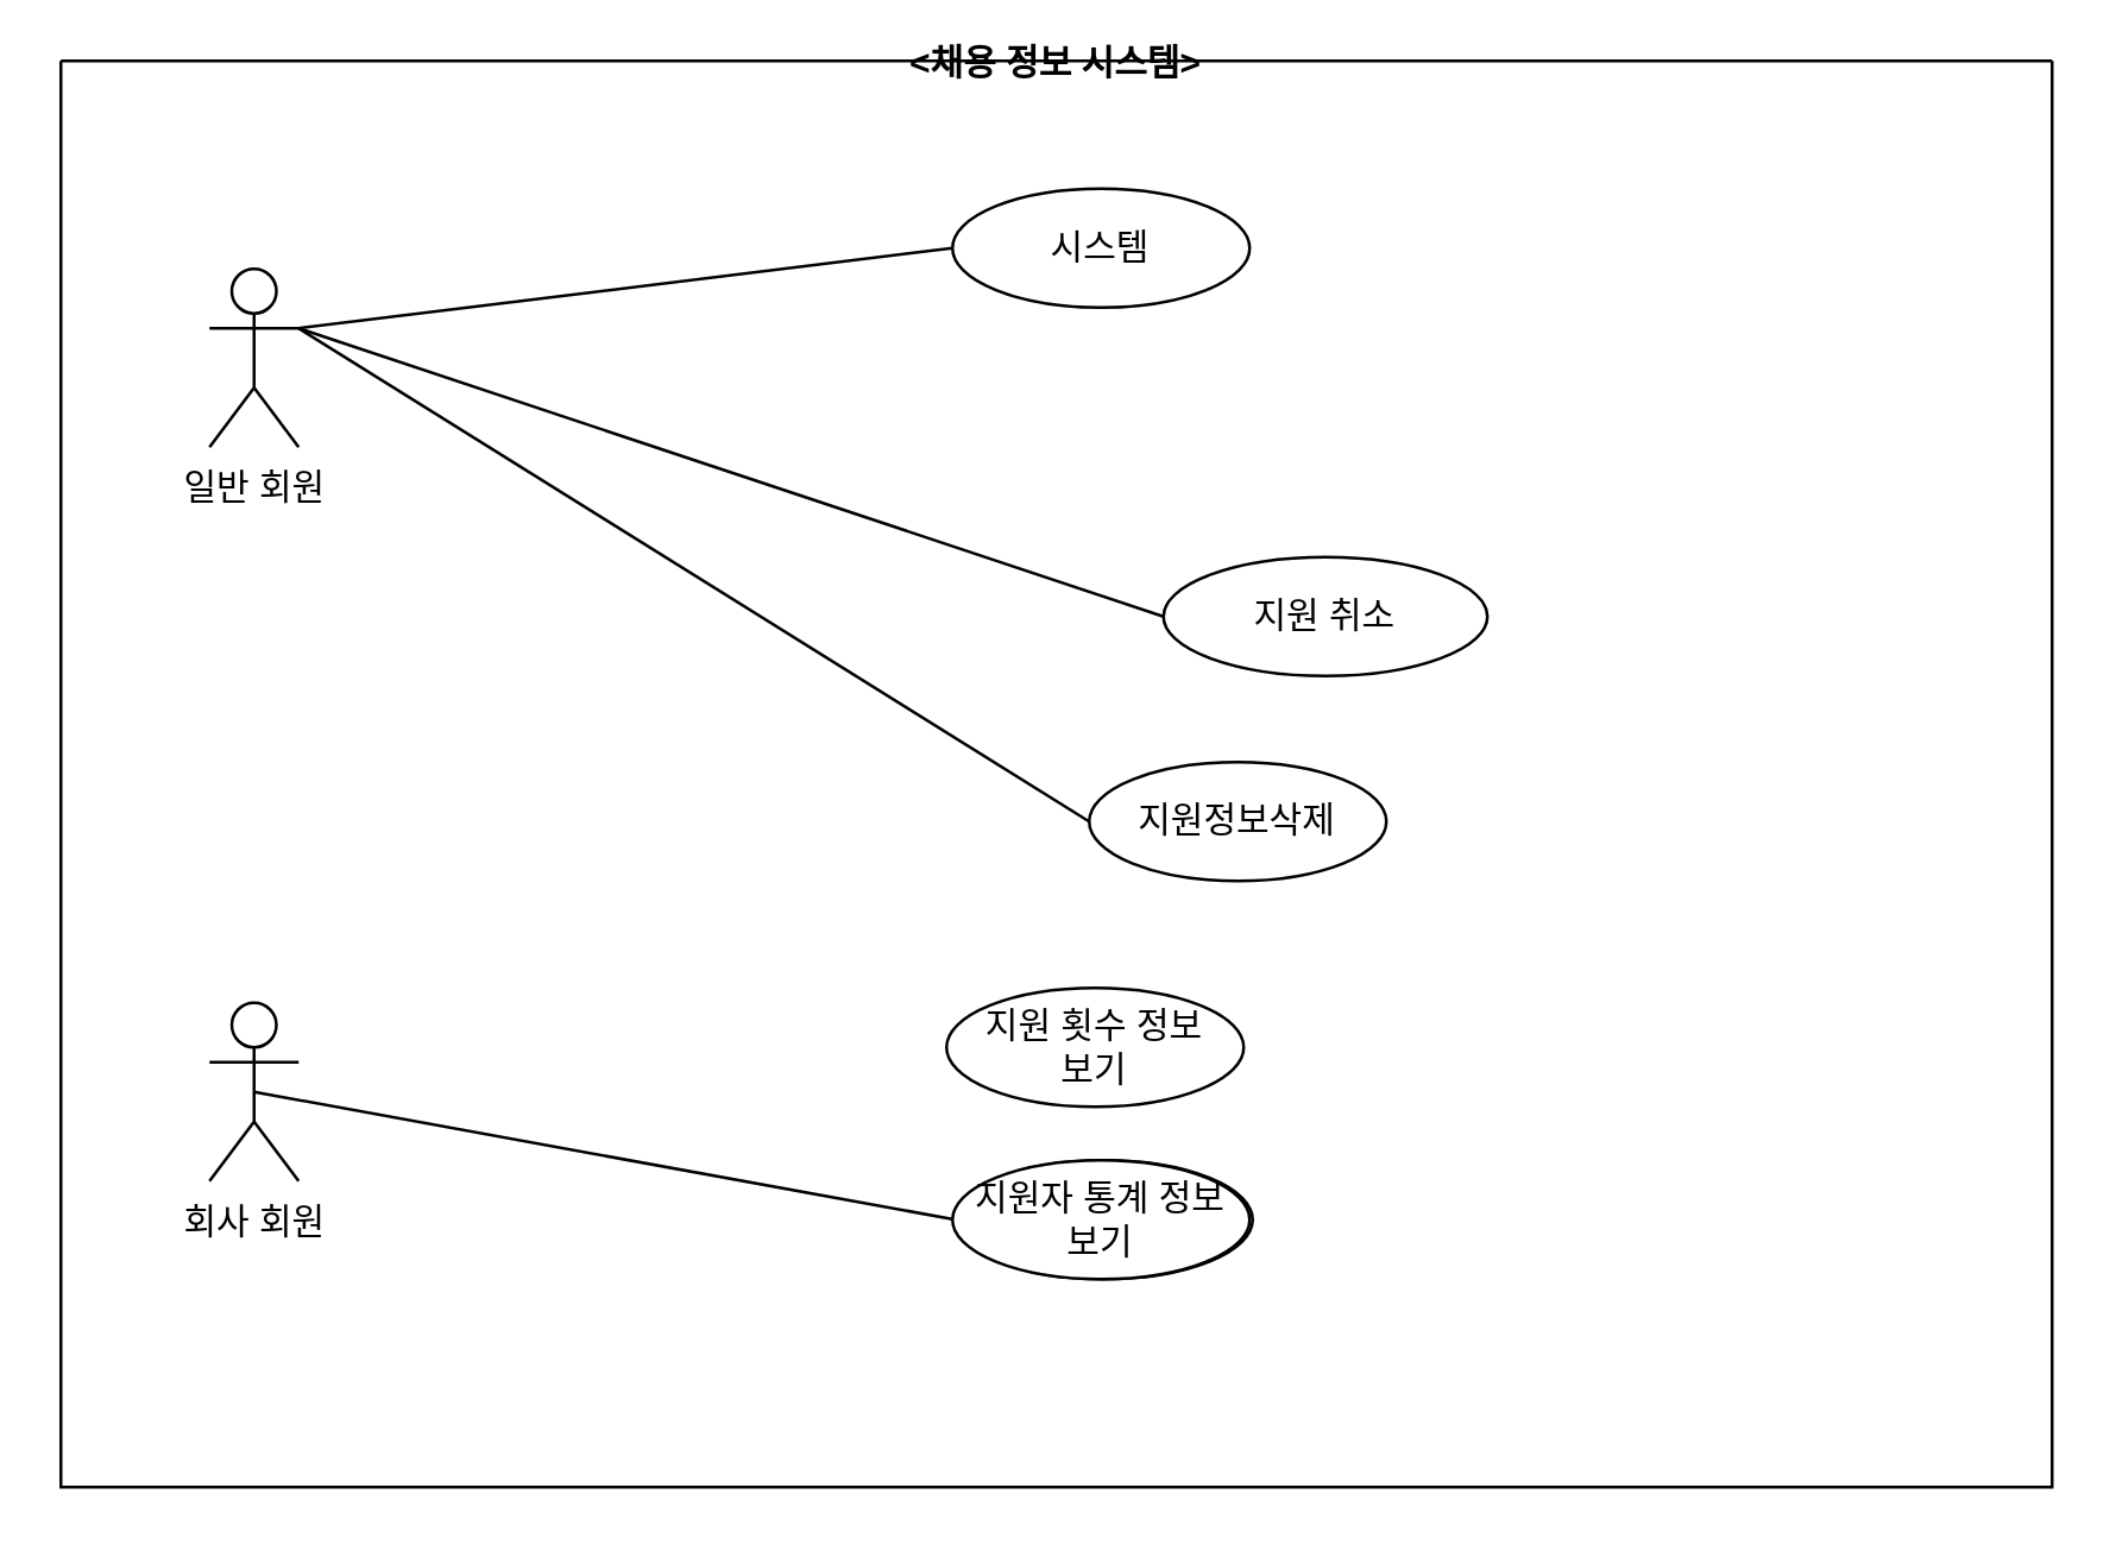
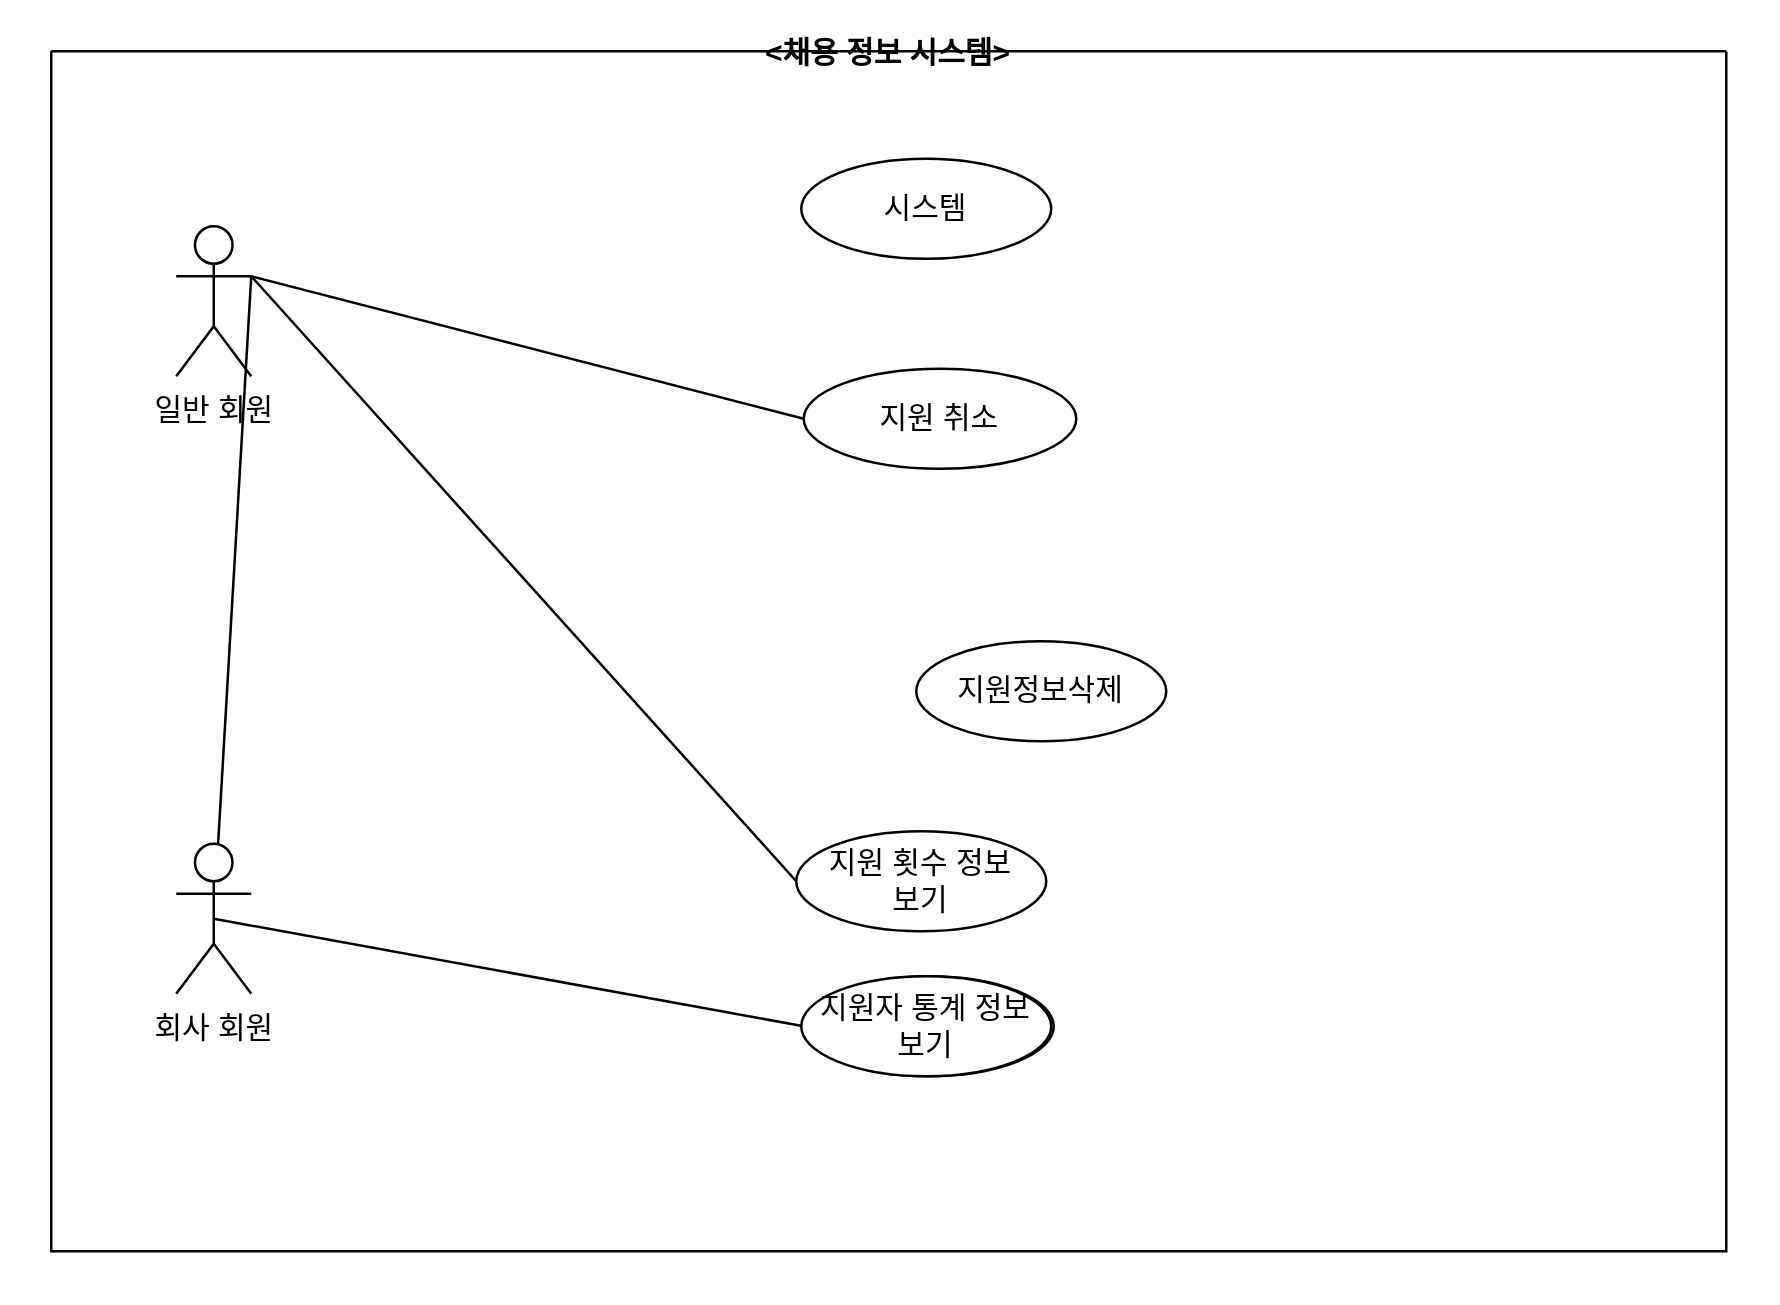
- <mxCell id="5" value="" style="endArrow=none;html=1;rounded=0;entryX=0;entryY=0.5;entryDx=0;entryDy=0;exitX=1;exitY=0.333;exitDx=0;exitDy=0;exitPerimeter=0;" edge="1" parent="1" source="2" target="4"><mxGeometry width="50" height="50" relative="1" as="geometry"><mxPoint x="110" y="120" as="sourcePoint" /><mxPoint x="490" y="150" as="targetPoint" /></mxGeometry></mxCell>
- <mxCell id="6" value="" style="endArrow=none;html=1;rounded=0;entryX=0;entryY=0.5;entryDx=0;entryDy=0;exitX=1;exitY=0.333;exitDx=0;exitDy=0;exitPerimeter=0;" edge="1" parent="1" source="2" target="11"><mxGeometry width="50" height="50" relative="1" as="geometry"><mxPoint x="110" y="120" as="sourcePoint" /><mxPoint x="330" y="123" as="targetPoint" /></mxGeometry></mxCell>
+ <mxCell id="6" value="" style="endArrow=none;html=1;rounded=0;exitX=1;exitY=0.333;exitDx=0;exitDy=0;exitPerimeter=0;" edge="1" parent="1" source="2" target="3"><mxGeometry width="50" height="50" relative="1" as="geometry"><mxPoint x="110" y="120" as="sourcePoint" /><mxPoint x="330" y="123" as="targetPoint" /></mxGeometry></mxCell>
- <mxCell id="9" value="지원 취소" style="ellipse;whiteSpace=wrap;html=1;" vertex="1" parent="7"><mxGeometry x="371" y="167" width="109" height="40" as="geometry" /></mxCell>
+ <mxCell id="9" value="지원 취소" style="ellipse;whiteSpace=wrap;html=1;" vertex="1" parent="7"><mxGeometry x="301" y="127" width="109" height="40" as="geometry" /></mxCell>
+ <mxCell id="12" value="" style="endArrow=none;html=1;rounded=0;exitX=1;exitY=0.333;exitDx=0;exitDy=0;exitPerimeter=0;entryX=0;entryY=0.5;entryDx=0;entryDy=0;" edge="1" parent="1" source="2" target="10"><mxGeometry width="50" height="50" relative="1" as="geometry"><mxPoint x="410" y="230" as="sourcePoint" /><mxPoint x="460" y="180" as="targetPoint" /></mxGeometry></mxCell>
